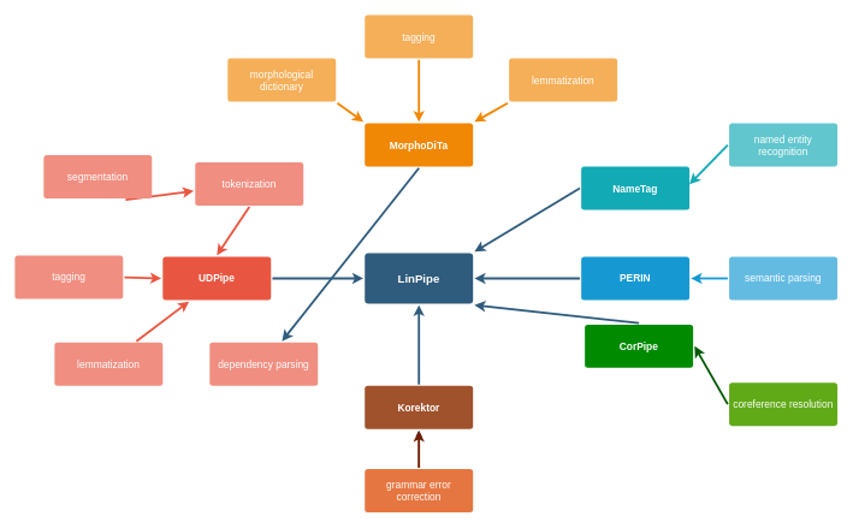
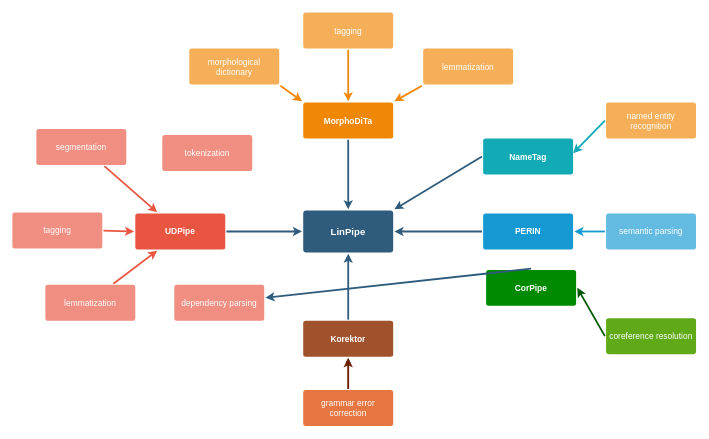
- <mxCell id="25" value="named entity recognition" style="rounded=1;whiteSpace=wrap;html=1;shadow=0;labelBackgroundColor=none;strokeColor=none;strokeWidth=3;fillColor=#61c6ce;fontFamily=Helvetica;fontSize=14;fontColor=#FFFFFF;align=center;spacing=5;fontStyle=0;arcSize=7;perimeterSpacing=2;" parent="1" vertex="1"><mxGeometry x="1010" y="170.5" width="150" height="60" as="geometry" /></mxCell>
+ <mxCell id="25" value="named entity recognition" style="rounded=1;whiteSpace=wrap;html=1;shadow=0;labelBackgroundColor=none;strokeColor=none;strokeWidth=3;fillColor=#f5af58;fontFamily=Helvetica;fontSize=14;fontColor=#FFFFFF;align=center;spacing=5;fontStyle=0;arcSize=7;perimeterSpacing=2;" parent="1" vertex="1"><mxGeometry x="1010" y="170.5" width="150" height="60" as="geometry" /></mxCell>
- <mxCell id="7" value="" style="edgeStyle=none;rounded=1;jumpStyle=none;html=1;shadow=0;labelBackgroundColor=none;startArrow=none;startFill=0;jettySize=auto;orthogonalLoop=1;strokeColor=#E85642;strokeWidth=3;fontFamily=Helvetica;fontSize=14;fontColor=#FFFFFF;spacing=5;fontStyle=1;fillColor=#b0e3e6;exitX=0.75;exitY=1;exitDx=0;exitDy=0;" parent="1" source="13" target="28" edge="1"><mxGeometry relative="1" as="geometry"><mxPoint x="250" y="300" as="targetPoint" /></mxGeometry></mxCell>
+ <mxCell id="7" value="" style="edgeStyle=none;rounded=1;jumpStyle=none;html=1;shadow=0;labelBackgroundColor=none;startArrow=none;startFill=0;jettySize=auto;orthogonalLoop=1;strokeColor=#E85642;strokeWidth=3;fontFamily=Helvetica;fontSize=14;fontColor=#FFFFFF;spacing=5;fontStyle=1;fillColor=#b0e3e6;exitX=0.75;exitY=1;exitDx=0;exitDy=0;entryX=0.25;entryY=0;entryDx=0;entryDy=0;" parent="1" source="13" target="10" edge="1"><mxGeometry relative="1" as="geometry"><mxPoint x="250" y="300" as="targetPoint" /></mxGeometry></mxCell>
- <mxCell id="29" value="" style="edgeStyle=none;rounded=1;jumpStyle=none;html=1;shadow=0;labelBackgroundColor=none;startArrow=none;startFill=0;jettySize=auto;orthogonalLoop=1;strokeColor=#E85642;strokeWidth=3;fontFamily=Helvetica;fontSize=14;fontColor=#FFFFFF;spacing=5;fontStyle=1;fillColor=#b0e3e6;exitX=0.5;exitY=1;exitDx=0;exitDy=0;entryX=0.5;entryY=0;entryDx=0;entryDy=0;" edge="1" parent="1" source="28" target="10"><mxGeometry relative="1" as="geometry"><mxPoint x="263.5" y="283.5" as="sourcePoint" /><mxPoint x="336.5" y="350.5" as="targetPoint" /></mxGeometry></mxCell>
- <mxCell id="2" value="" style="edgeStyle=none;rounded=0;jumpStyle=none;html=1;shadow=0;labelBackgroundColor=none;startArrow=none;startFill=0;endArrow=classic;endFill=1;jettySize=auto;orthogonalLoop=1;strokeColor=#2F5B7C;strokeWidth=3;fontFamily=Helvetica;fontSize=16;fontColor=#23445D;spacing=5;exitX=0.5;exitY=1;exitDx=0;exitDy=0;" parent="1" source="17" target="27" edge="1"><mxGeometry relative="1" as="geometry"><mxPoint x="660" y="270" as="targetPoint" /></mxGeometry></mxCell>
+ <mxCell id="2" value="" style="edgeStyle=none;rounded=0;jumpStyle=none;html=1;shadow=0;labelBackgroundColor=none;startArrow=none;startFill=0;endArrow=classic;endFill=1;jettySize=auto;orthogonalLoop=1;strokeColor=#2F5B7C;strokeWidth=3;fontFamily=Helvetica;fontSize=16;fontColor=#23445D;spacing=5;exitX=0.5;exitY=1;exitDx=0;exitDy=0;entryX=0.5;entryY=0;entryDx=0;entryDy=0;" parent="1" source="17" target="6" edge="1"><mxGeometry relative="1" as="geometry"><mxPoint x="660" y="270" as="targetPoint" /></mxGeometry></mxCell>
- <mxCell id="31" value="" style="edgeStyle=none;rounded=0;jumpStyle=none;html=1;shadow=0;labelBackgroundColor=none;startArrow=none;startFill=0;endArrow=classic;endFill=1;jettySize=auto;orthogonalLoop=1;strokeColor=#2F5B7C;strokeWidth=3;fontFamily=Helvetica;fontSize=16;fontColor=#23445D;spacing=5;entryX=1;entryY=1;entryDx=0;entryDy=0;exitX=0.5;exitY=0;exitDx=0;exitDy=0;" edge="1" parent="1" source="30" target="6"><mxGeometry relative="1" as="geometry"><mxPoint x="738.998" y="521.976" as="sourcePoint" /><mxPoint x="580" y="440.004" as="targetPoint" /></mxGeometry></mxCell>
+ <mxCell id="31" value="" style="edgeStyle=none;rounded=0;jumpStyle=none;html=1;shadow=0;labelBackgroundColor=none;startArrow=none;startFill=0;endArrow=classic;endFill=1;jettySize=auto;orthogonalLoop=1;strokeColor=#2F5B7C;strokeWidth=3;fontFamily=Helvetica;fontSize=16;fontColor=#23445D;spacing=5;exitX=0.5;exitY=0;exitDx=0;exitDy=0;" edge="1" parent="1" source="30" target="27"><mxGeometry relative="1" as="geometry"><mxPoint x="738.998" y="521.976" as="sourcePoint" /><mxPoint x="580" y="440.004" as="targetPoint" /></mxGeometry></mxCell>
